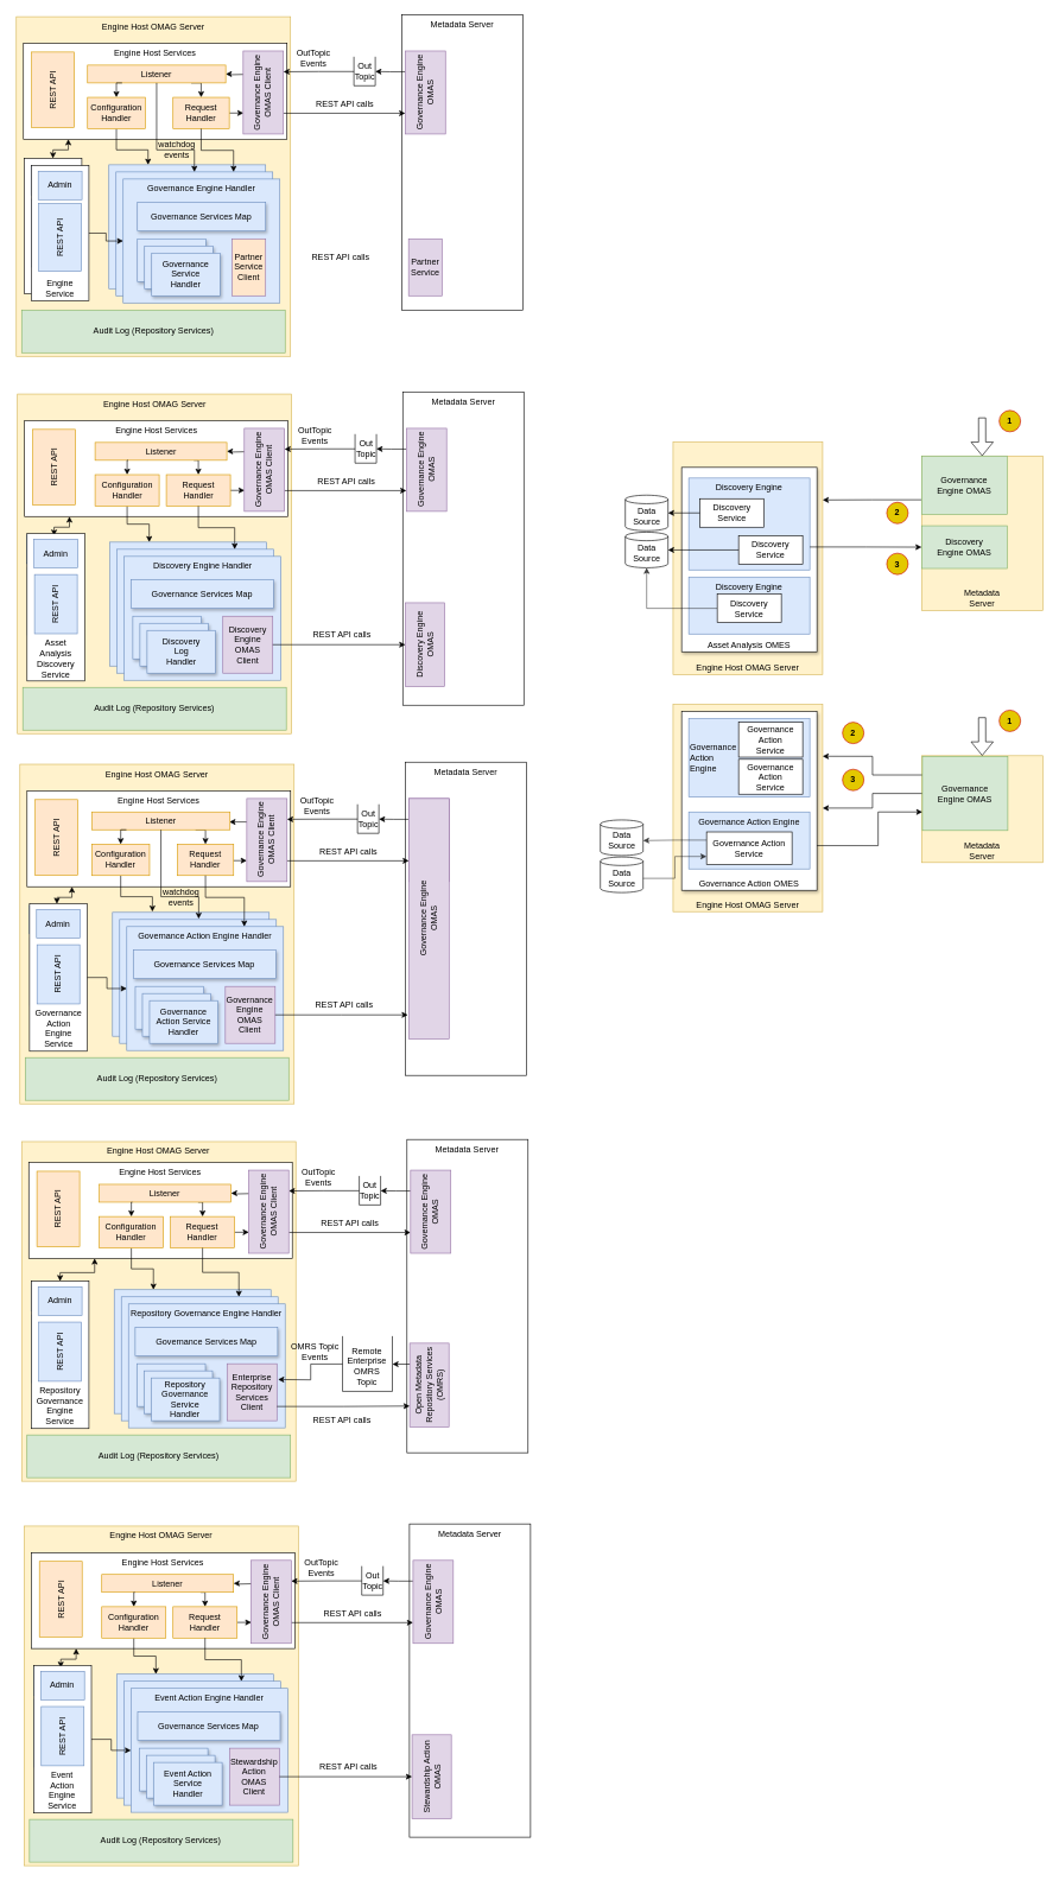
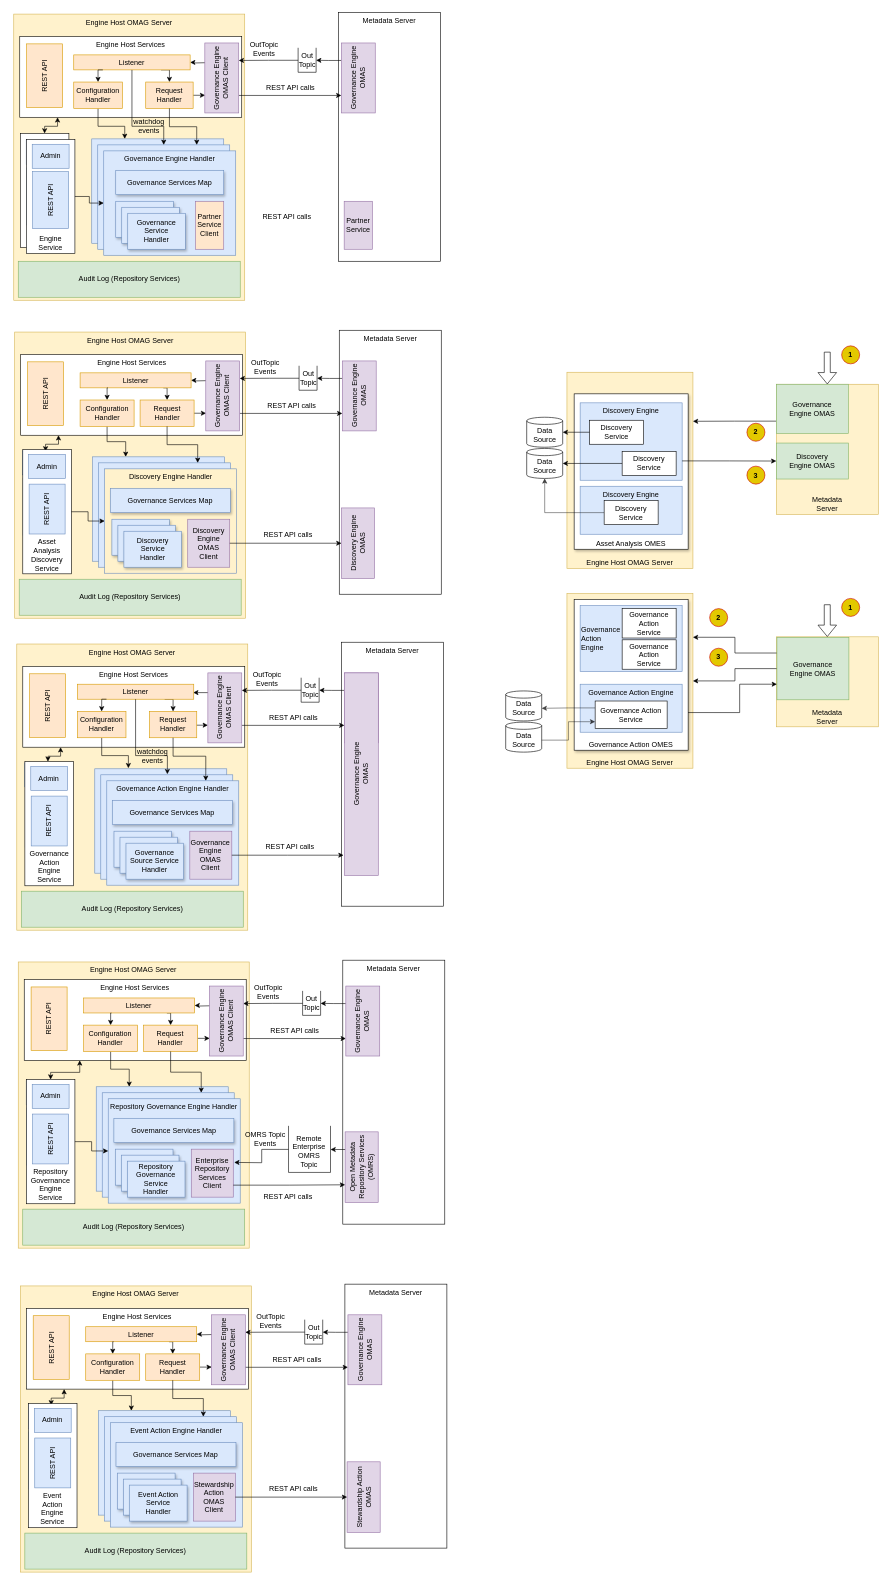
+ <mxCell id="100" style="edgeStyle=orthogonalEdgeStyle;rounded=0;orthogonalLoop=1;jettySize=auto;html=1;" parent="1" source="91" target="95" edge="1"><mxGeometry relative="1" as="geometry" /></mxCell>
- <mxCell id="95" value="Discovery Engine Handler" style="rounded=0;whiteSpace=wrap;html=1;verticalAlign=top;fillColor=#dae8fc;strokeColor=#6c8ebf;" parent="1" vertex="1"><mxGeometry x="173.58" y="781" width="220" height="174" as="geometry" /></mxCell>
+ <mxCell id="95" value="Discovery Engine Handler" style="rounded=0;whiteSpace=wrap;html=1;verticalAlign=top;fillColor=#fff2cc;strokeColor=#6c8ebf;" parent="1" vertex="1"><mxGeometry x="173.58" y="781" width="220" height="174" as="geometry" /></mxCell>
- <mxCell id="102" value="Discovery&lt;br&gt;Log&lt;br&gt;Handler" style="rounded=0;whiteSpace=wrap;html=1;fillColor=#dae8fc;strokeColor=#6c8ebf;shadow=1;" parent="1" vertex="1"><mxGeometry x="205.58" y="885" width="95.95" height="60" as="geometry" /></mxCell>
+ <mxCell id="102" value="Discovery&lt;br&gt;Service&lt;br&gt;Handler" style="rounded=0;whiteSpace=wrap;html=1;fillColor=#dae8fc;strokeColor=#6c8ebf;shadow=1;" parent="1" vertex="1"><mxGeometry x="205.58" y="885" width="95.95" height="60" as="geometry" /></mxCell>
- <mxCell id="134" style="edgeStyle=orthogonalEdgeStyle;rounded=0;orthogonalLoop=1;jettySize=auto;html=1;" parent="1" source="126" target="130" edge="1"><mxGeometry relative="1" as="geometry" /></mxCell>
- <mxCell id="136" value="Governance&lt;br&gt;Action Service&lt;br&gt;Handler" style="rounded=0;whiteSpace=wrap;html=1;fillColor=#dae8fc;strokeColor=#6c8ebf;shadow=1;" parent="1" vertex="1"><mxGeometry x="209.06" y="1405" width="95.95" height="60" as="geometry" /></mxCell>
+ <mxCell id="136" value="Governance&lt;br&gt;Source Service&lt;br&gt;Handler" style="rounded=0;whiteSpace=wrap;html=1;fillColor=#dae8fc;strokeColor=#6c8ebf;shadow=1;" parent="1" vertex="1"><mxGeometry x="209.06" y="1405" width="95.95" height="60" as="geometry" /></mxCell>
+ <mxCell id="179" style="edgeStyle=orthogonalEdgeStyle;rounded=0;orthogonalLoop=1;jettySize=auto;html=1;" parent="1" source="170" target="174" edge="1"><mxGeometry relative="1" as="geometry" /></mxCell>
- <mxCell id="270" style="edgeStyle=orthogonalEdgeStyle;rounded=0;orthogonalLoop=1;jettySize=auto;html=1;" edge="1" parent="1" source="261" target="265"><mxGeometry relative="1" as="geometry" /></mxCell>
